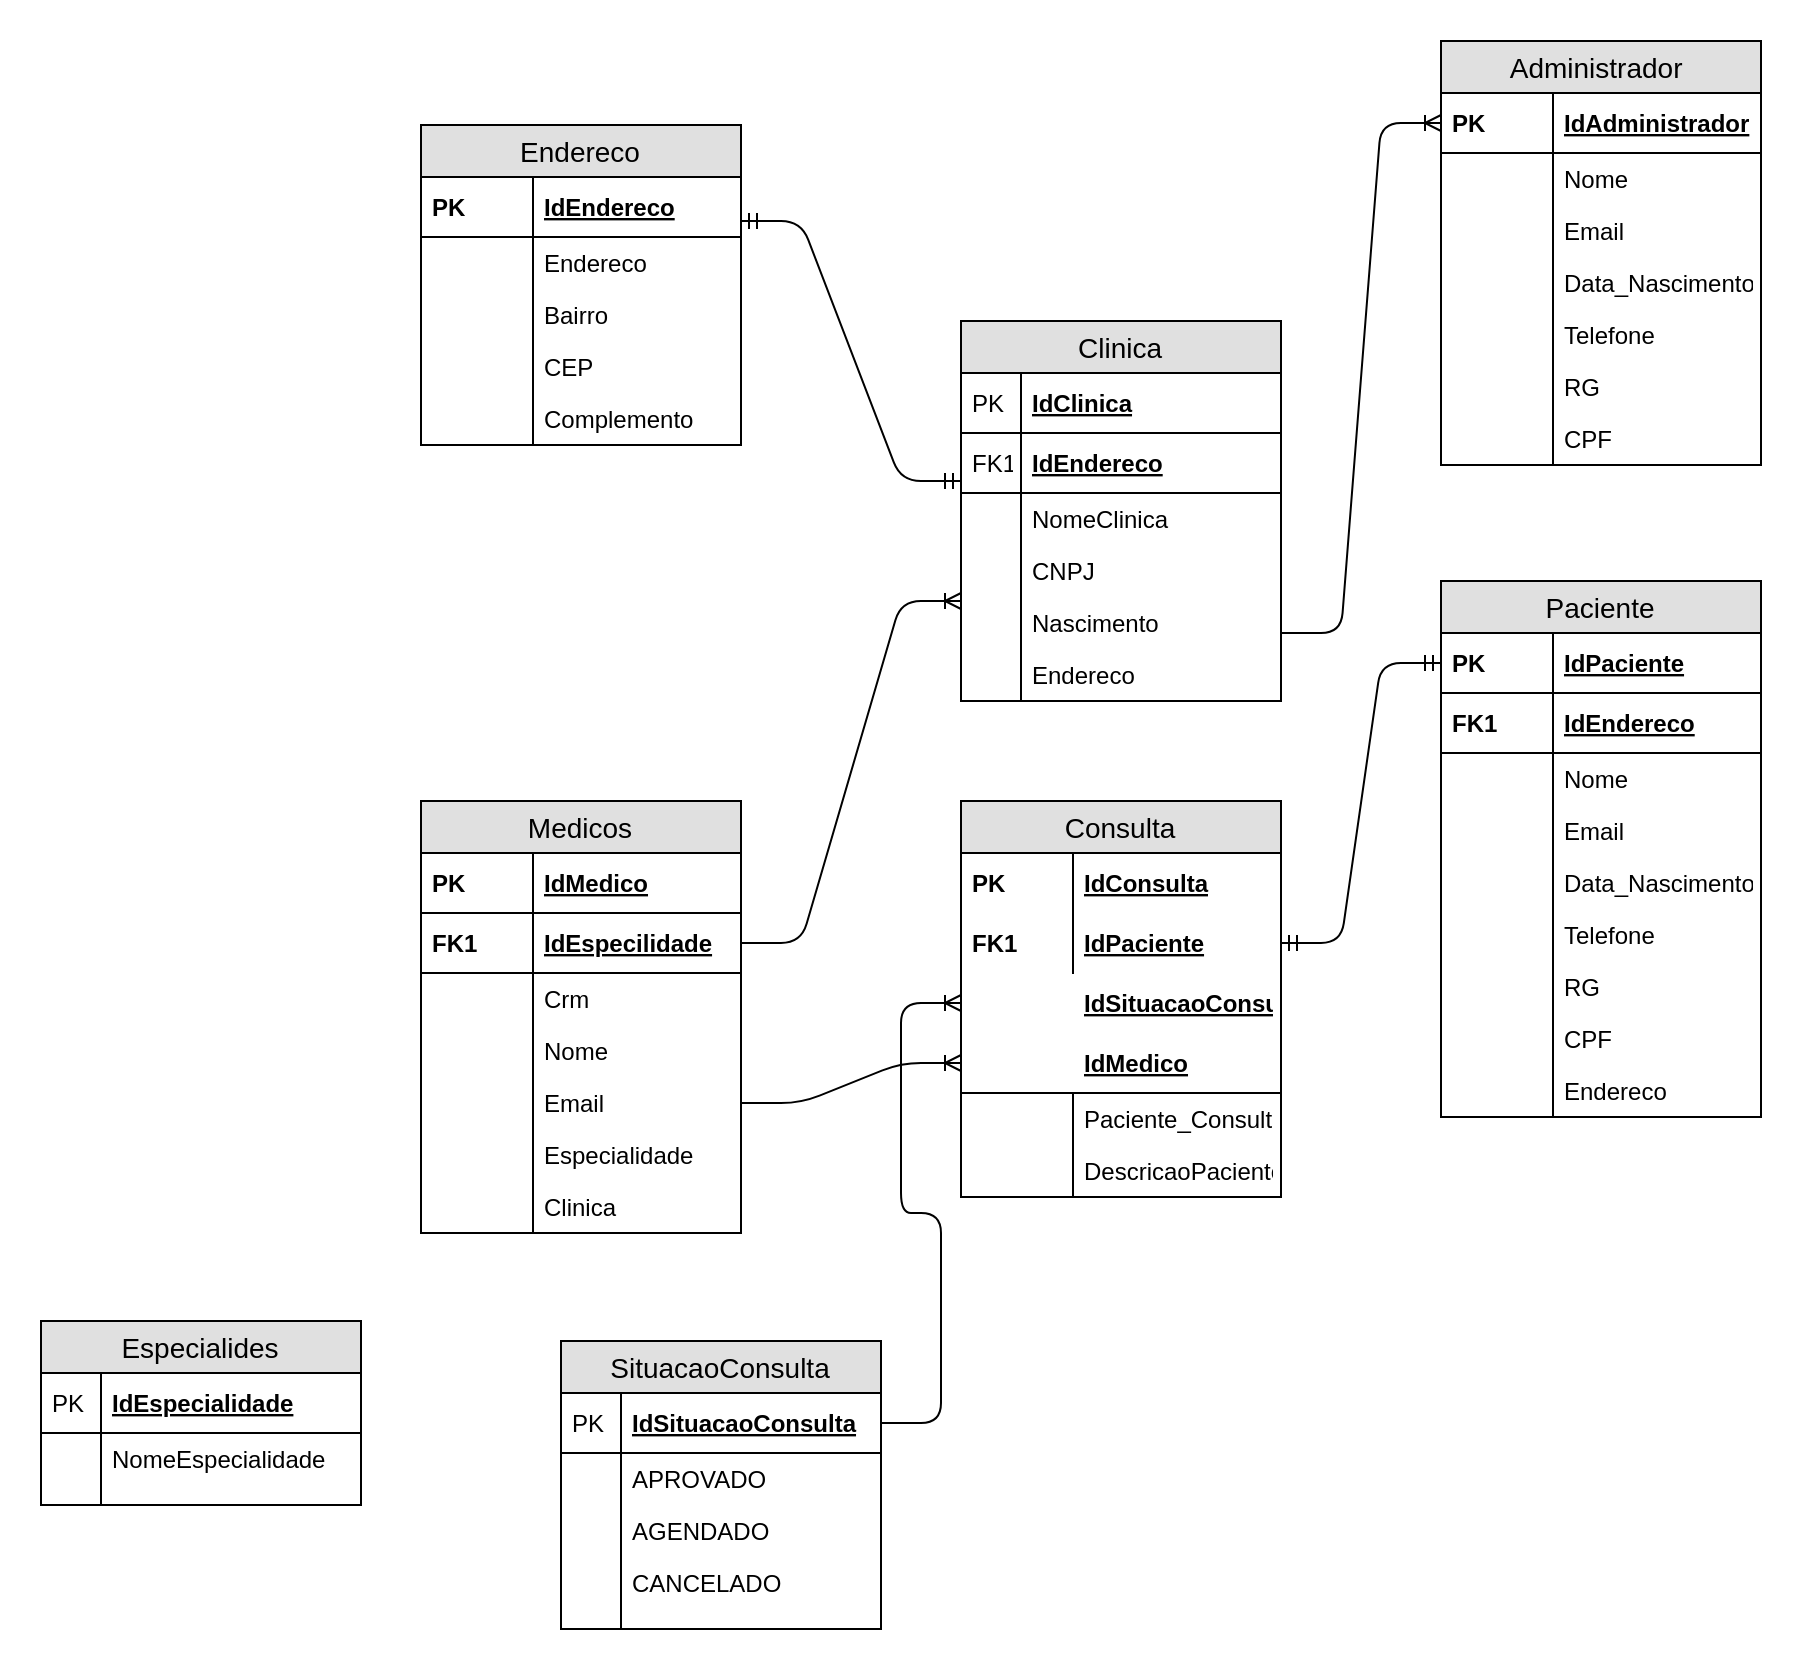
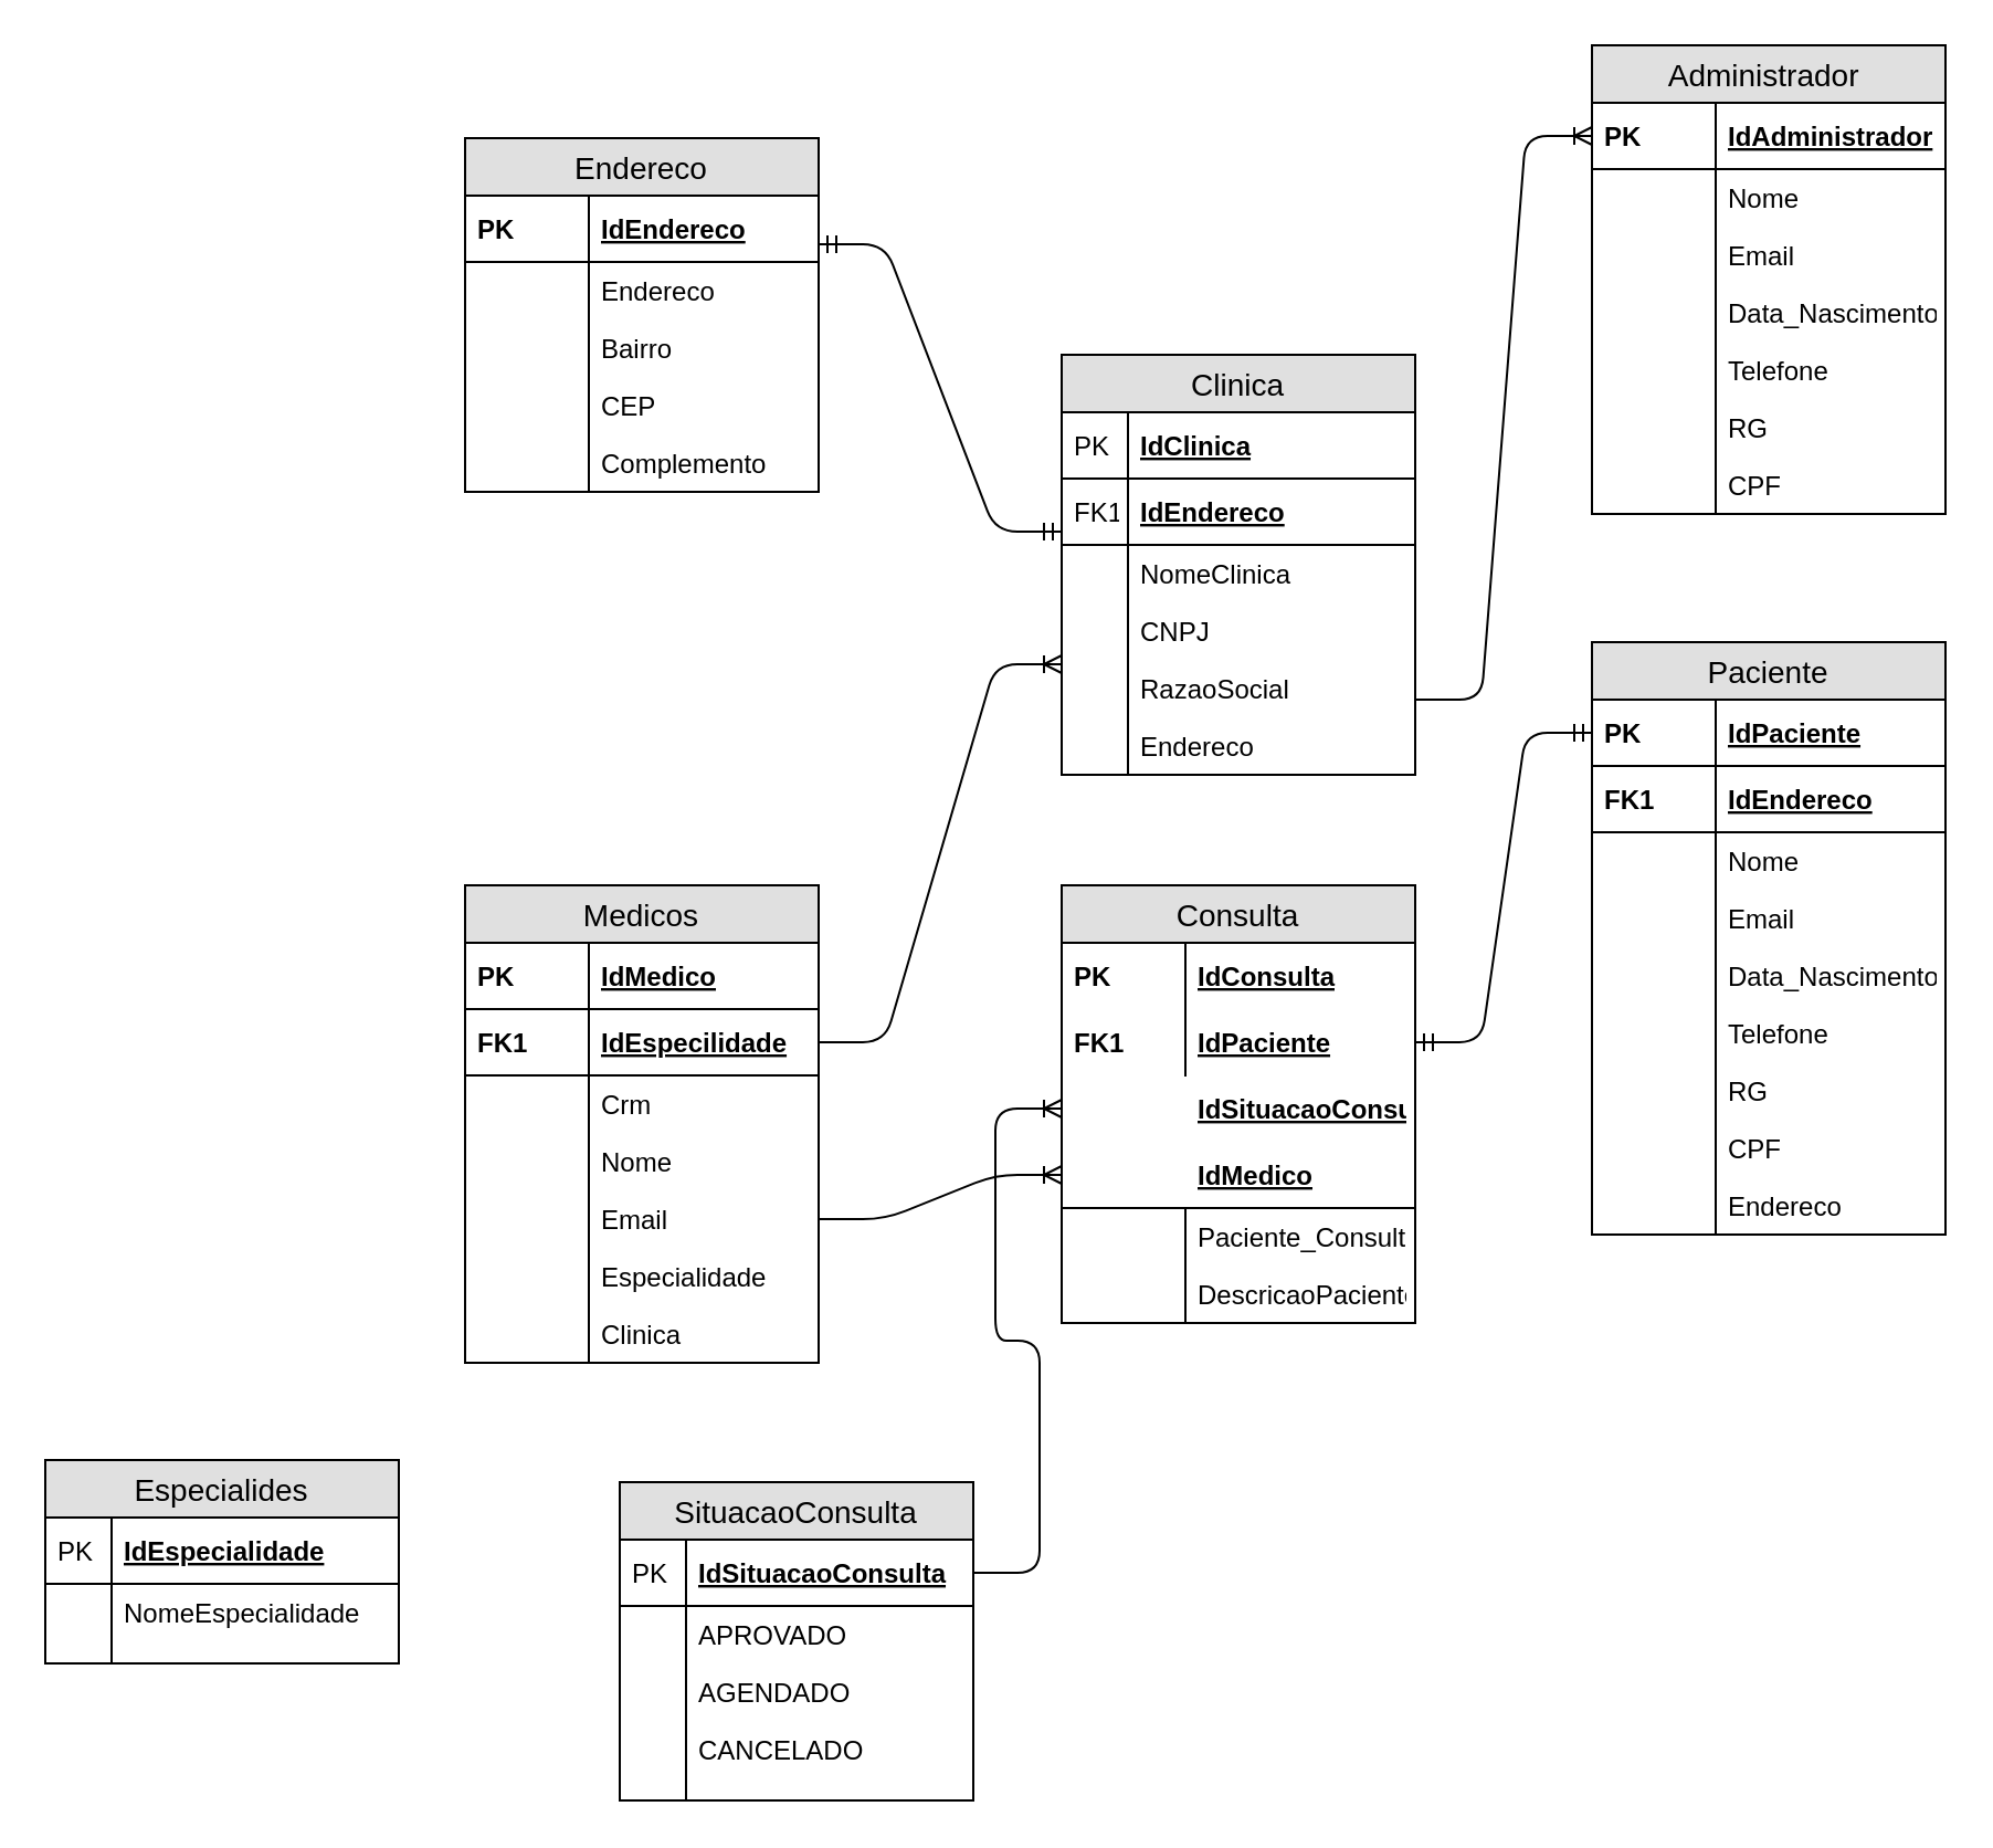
- <mxCell id="72" value="Nascimento" style="shape=partialRectangle;top=0;left=0;right=0;bottom=0;align=left;verticalAlign=top;fillColor=none;spacingLeft=34;spacingRight=4;overflow=hidden;rotatable=0;points=[[0,0.5],[1,0.5]];portConstraint=eastwest;dropTarget=0;fontSize=12;" parent="63" vertex="1"><mxGeometry y="138" width="160" height="26" as="geometry" /></mxCell>
+ <mxCell id="72" value="RazaoSocial" style="shape=partialRectangle;top=0;left=0;right=0;bottom=0;align=left;verticalAlign=top;fillColor=none;spacingLeft=34;spacingRight=4;overflow=hidden;rotatable=0;points=[[0,0.5],[1,0.5]];portConstraint=eastwest;dropTarget=0;fontSize=12;" parent="63" vertex="1"><mxGeometry y="138" width="160" height="26" as="geometry" /></mxCell>
